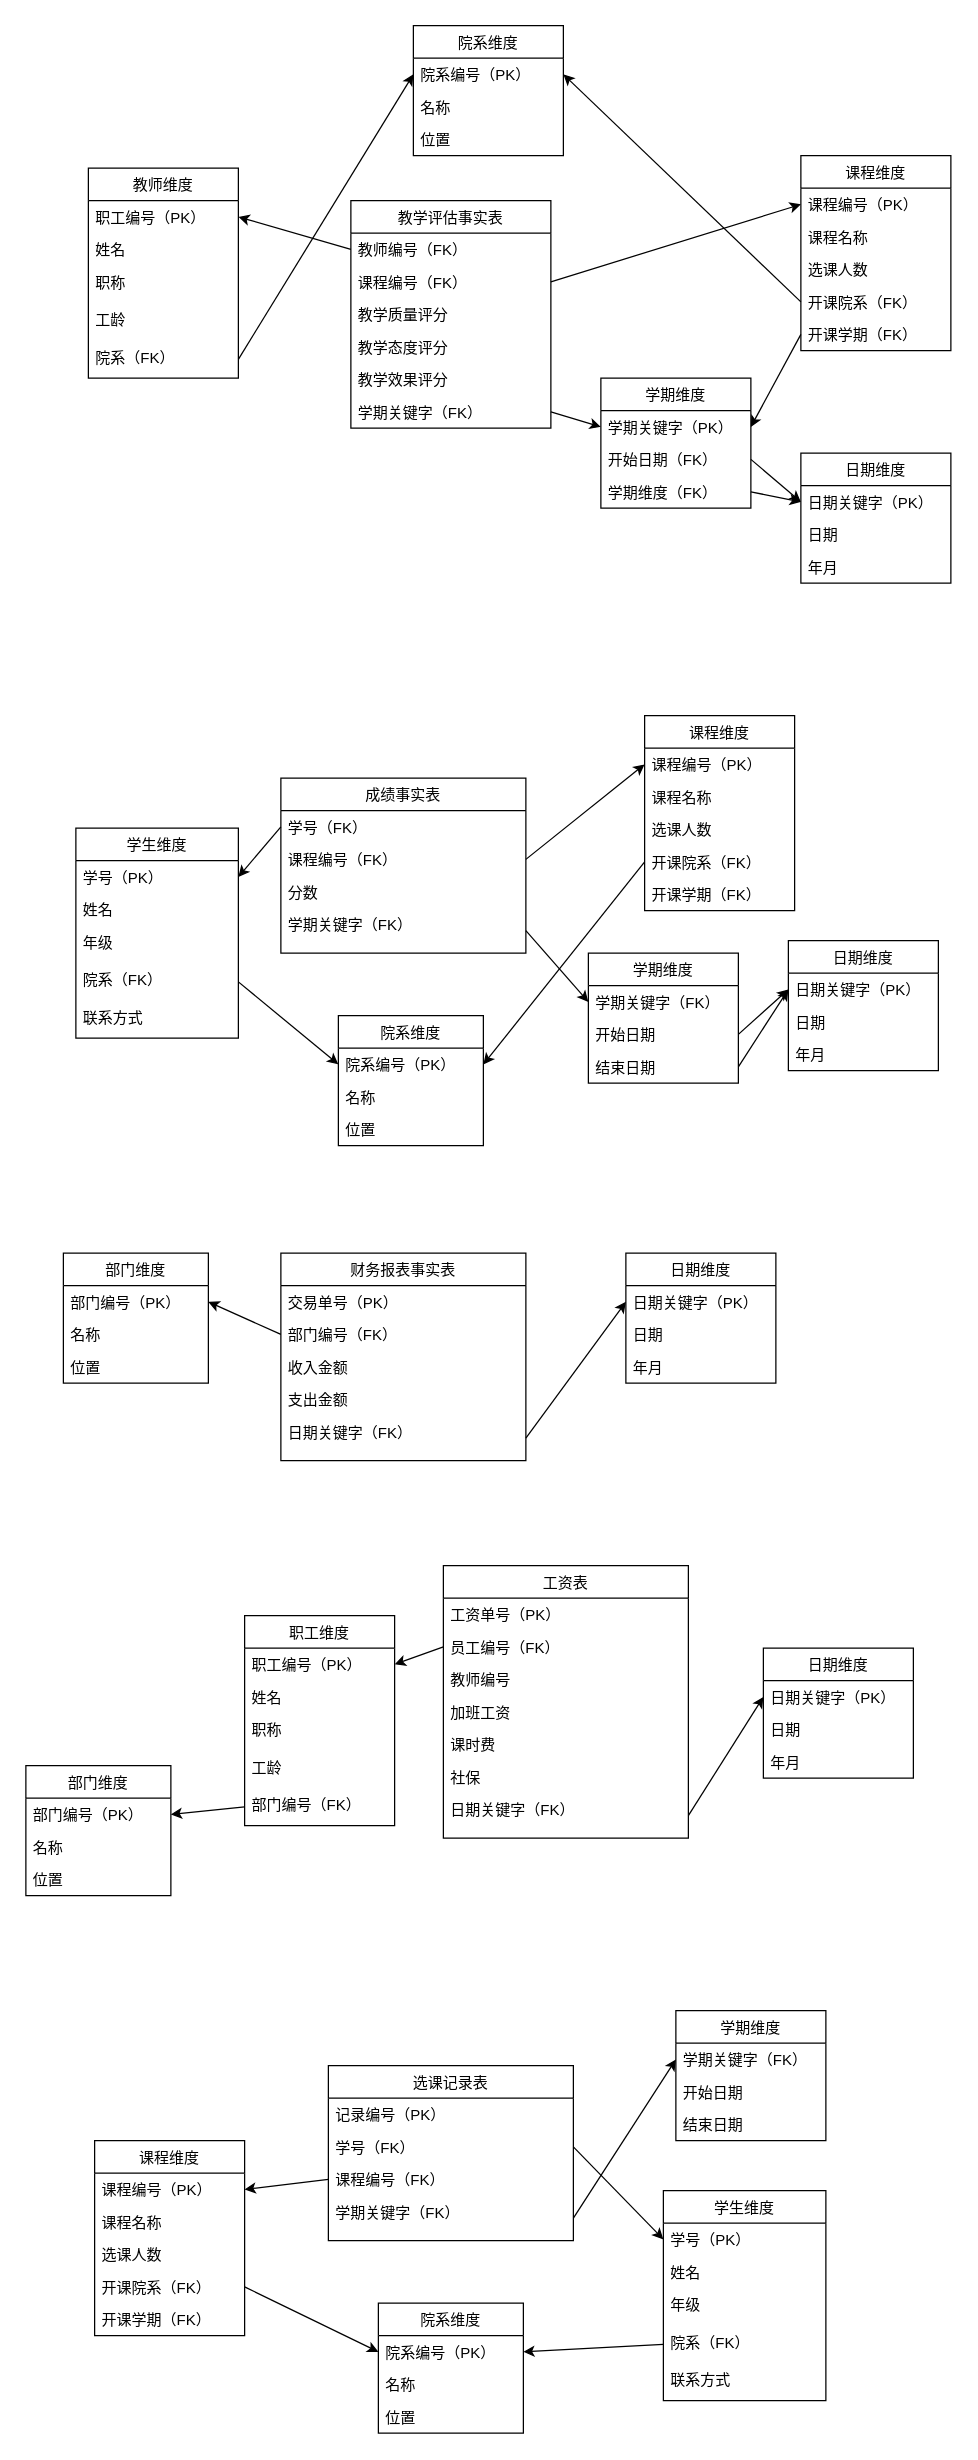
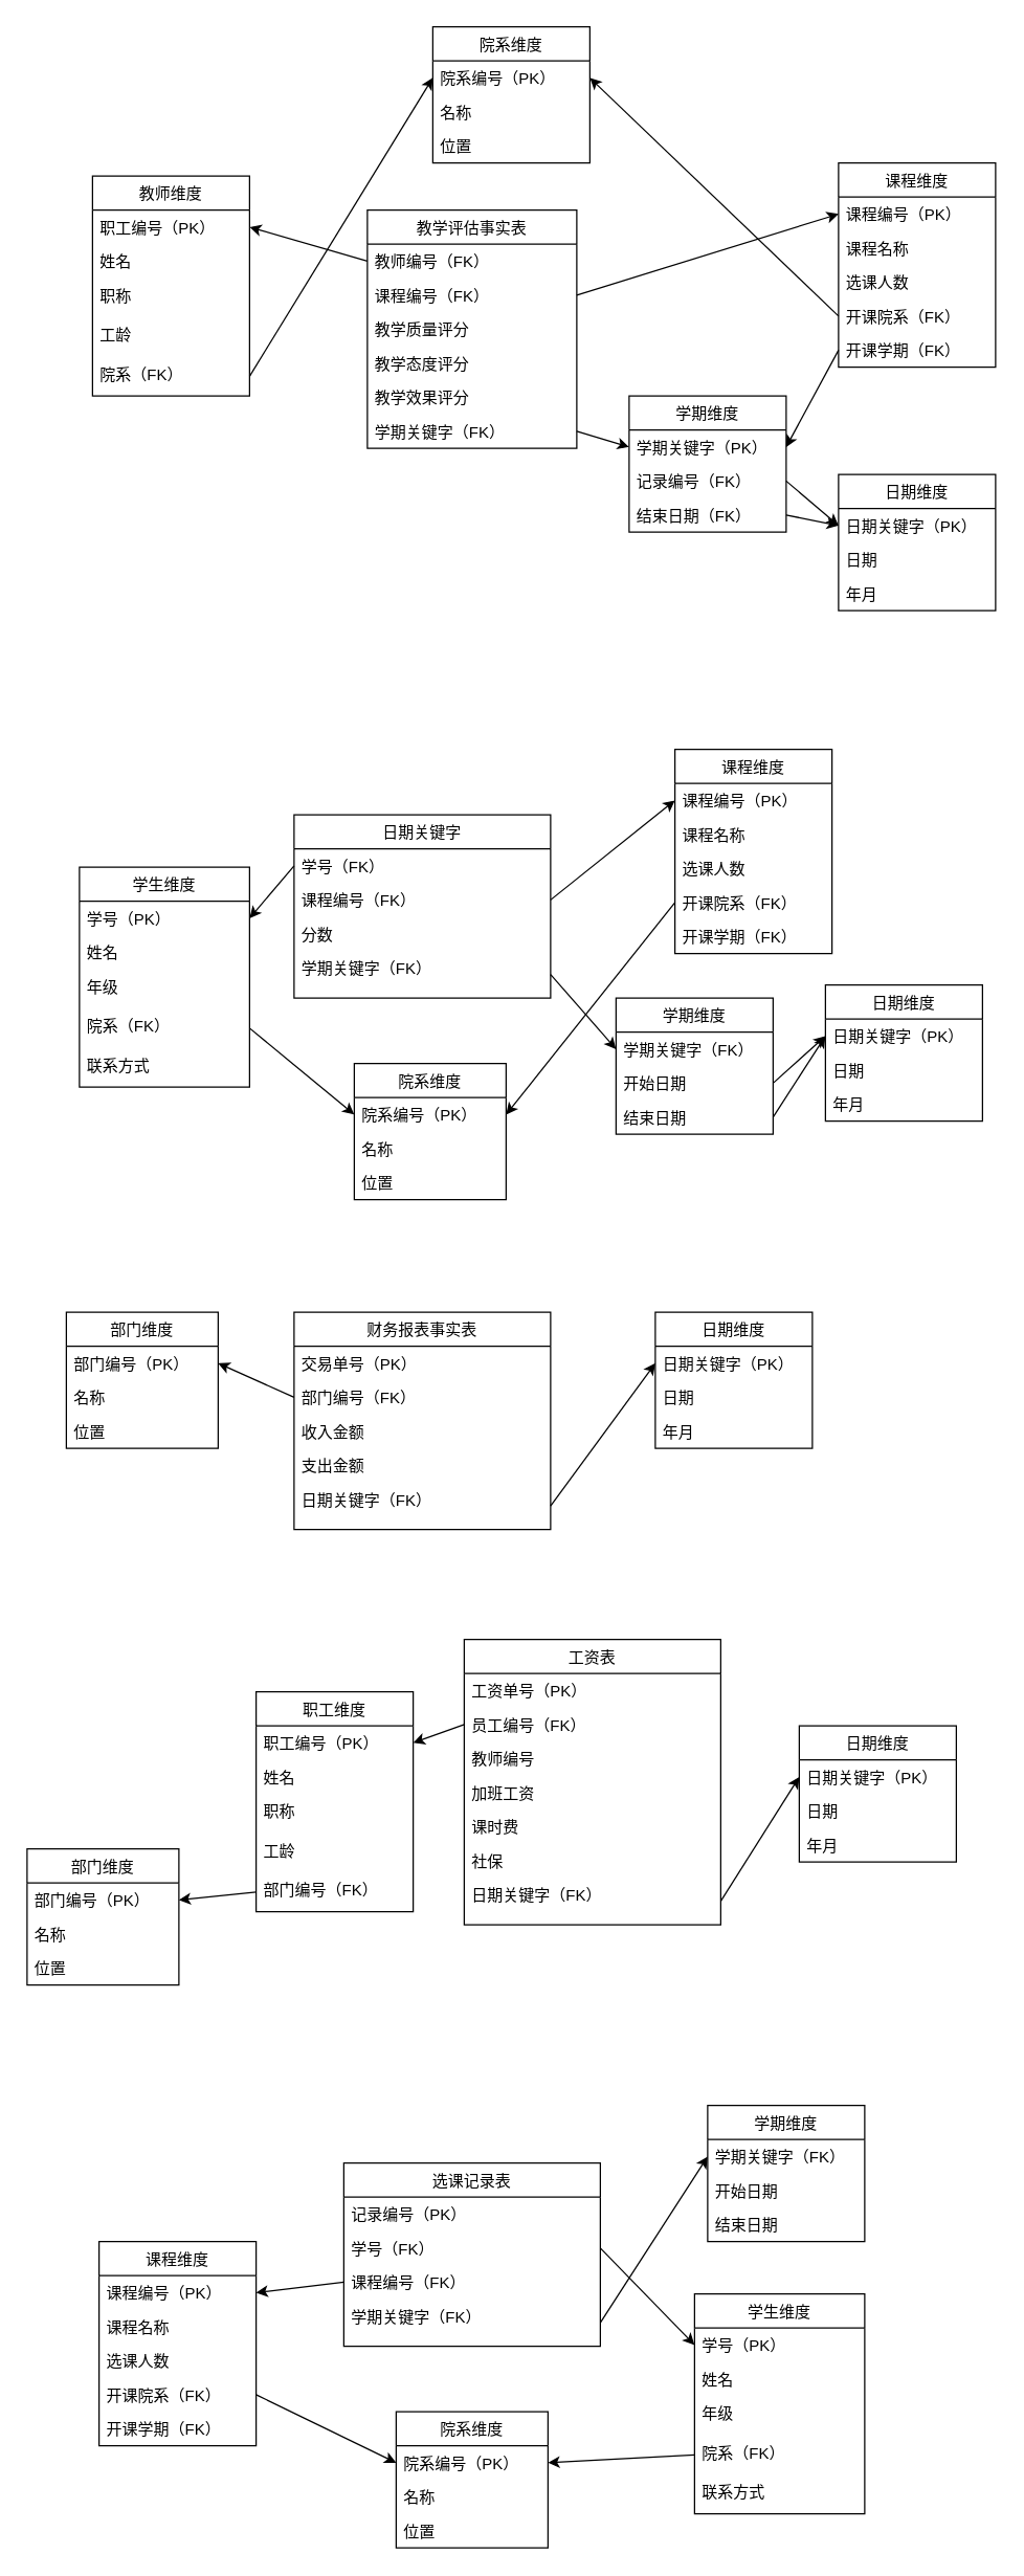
- <mxCell id="37" value="开始日期（FK）" style="text;strokeColor=none;fillColor=none;align=left;verticalAlign=top;spacingLeft=4;spacingRight=4;overflow=hidden;rotatable=0;points=[[0,0.5],[1,0.5]];portConstraint=eastwest;" parent="35" vertex="1"><mxGeometry y="52" width="120" height="26" as="geometry" /></mxCell>
+ <mxCell id="37" value="记录编号（FK）" style="text;strokeColor=none;fillColor=none;align=left;verticalAlign=top;spacingLeft=4;spacingRight=4;overflow=hidden;rotatable=0;points=[[0,0.5],[1,0.5]];portConstraint=eastwest;" parent="35" vertex="1"><mxGeometry y="52" width="120" height="26" as="geometry" /></mxCell>
- <mxCell id="38" value="学期维度（FK）" style="text;strokeColor=none;fillColor=none;align=left;verticalAlign=top;spacingLeft=4;spacingRight=4;overflow=hidden;rotatable=0;points=[[0,0.5],[1,0.5]];portConstraint=eastwest;" parent="35" vertex="1"><mxGeometry y="78" width="120" height="26" as="geometry" /></mxCell>
+ <mxCell id="38" value="结束日期（FK）" style="text;strokeColor=none;fillColor=none;align=left;verticalAlign=top;spacingLeft=4;spacingRight=4;overflow=hidden;rotatable=0;points=[[0,0.5],[1,0.5]];portConstraint=eastwest;" parent="35" vertex="1"><mxGeometry y="78" width="120" height="26" as="geometry" /></mxCell>
- <mxCell id="22" value="成绩事实表" style="swimlane;fontStyle=0;childLayout=stackLayout;horizontal=1;startSize=26;fillColor=default;horizontalStack=0;resizeParent=1;resizeParentMax=0;resizeLast=0;collapsible=1;marginBottom=0;swimlaneFillColor=default;gradientColor=none;" parent="1" vertex="1"><mxGeometry x="224" y="622" width="196" height="140" as="geometry" /></mxCell>
+ <mxCell id="22" value="日期关键字" style="swimlane;fontStyle=0;childLayout=stackLayout;horizontal=1;startSize=26;fillColor=default;horizontalStack=0;resizeParent=1;resizeParentMax=0;resizeLast=0;collapsible=1;marginBottom=0;swimlaneFillColor=default;gradientColor=none;" parent="1" vertex="1"><mxGeometry x="224" y="622" width="196" height="140" as="geometry" /></mxCell>
